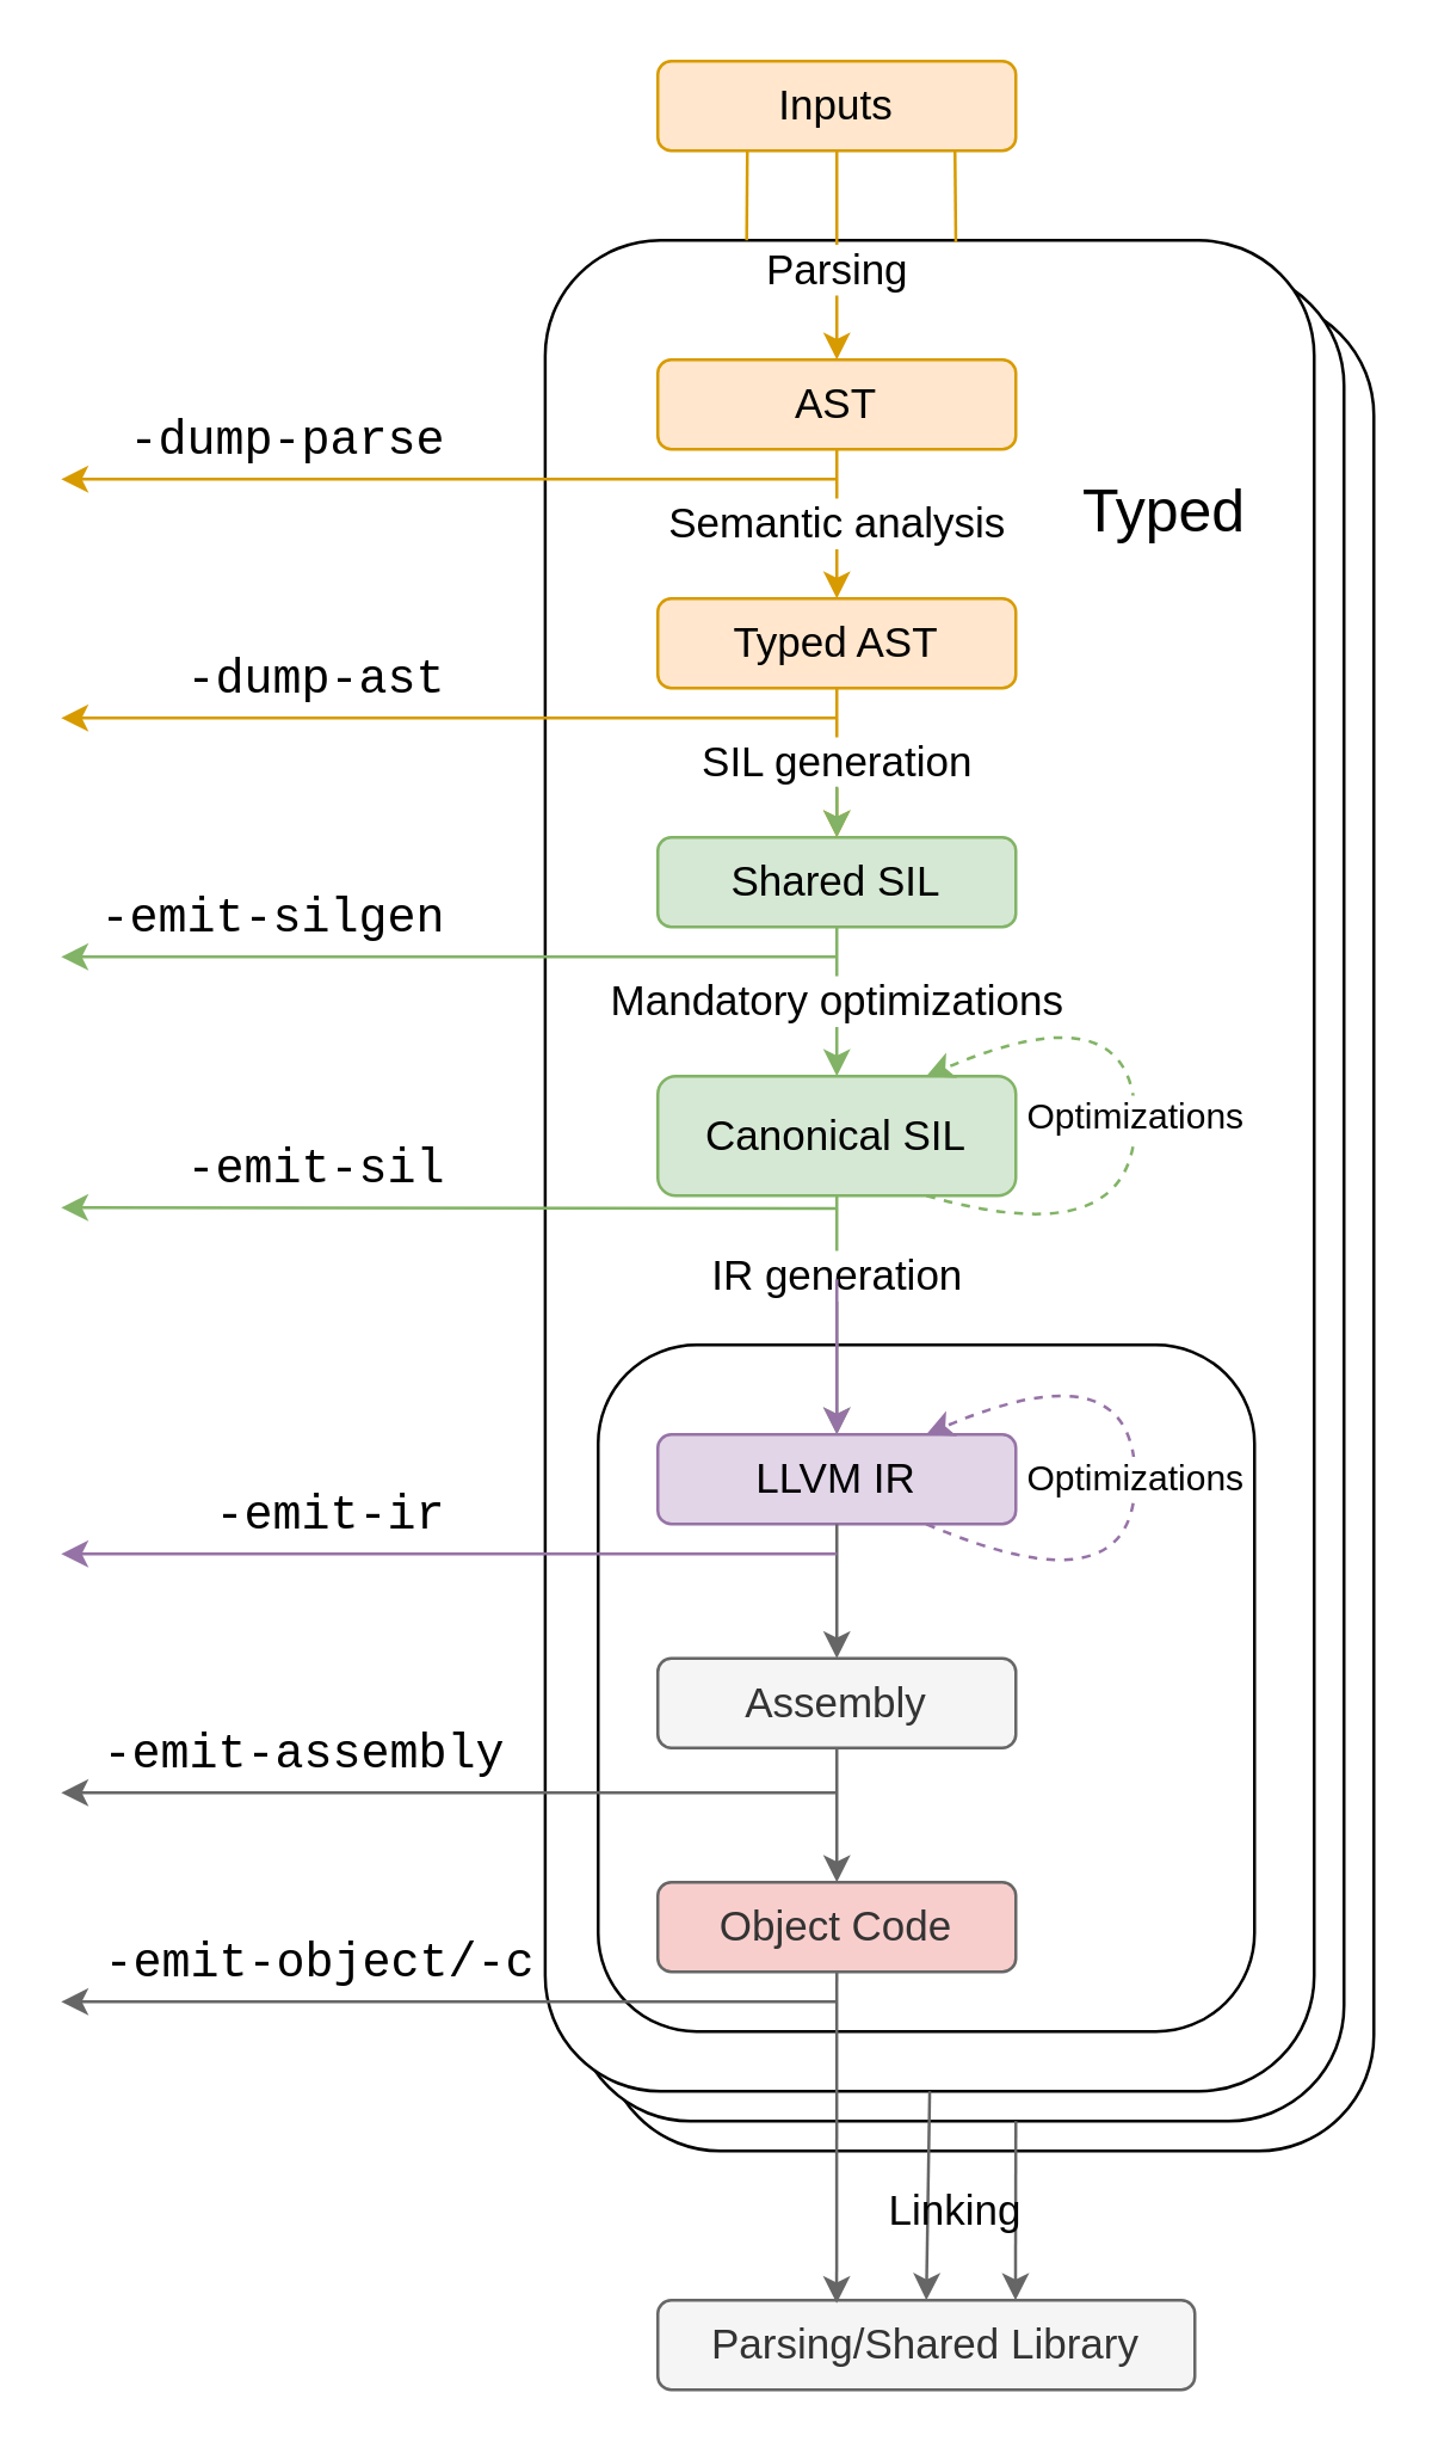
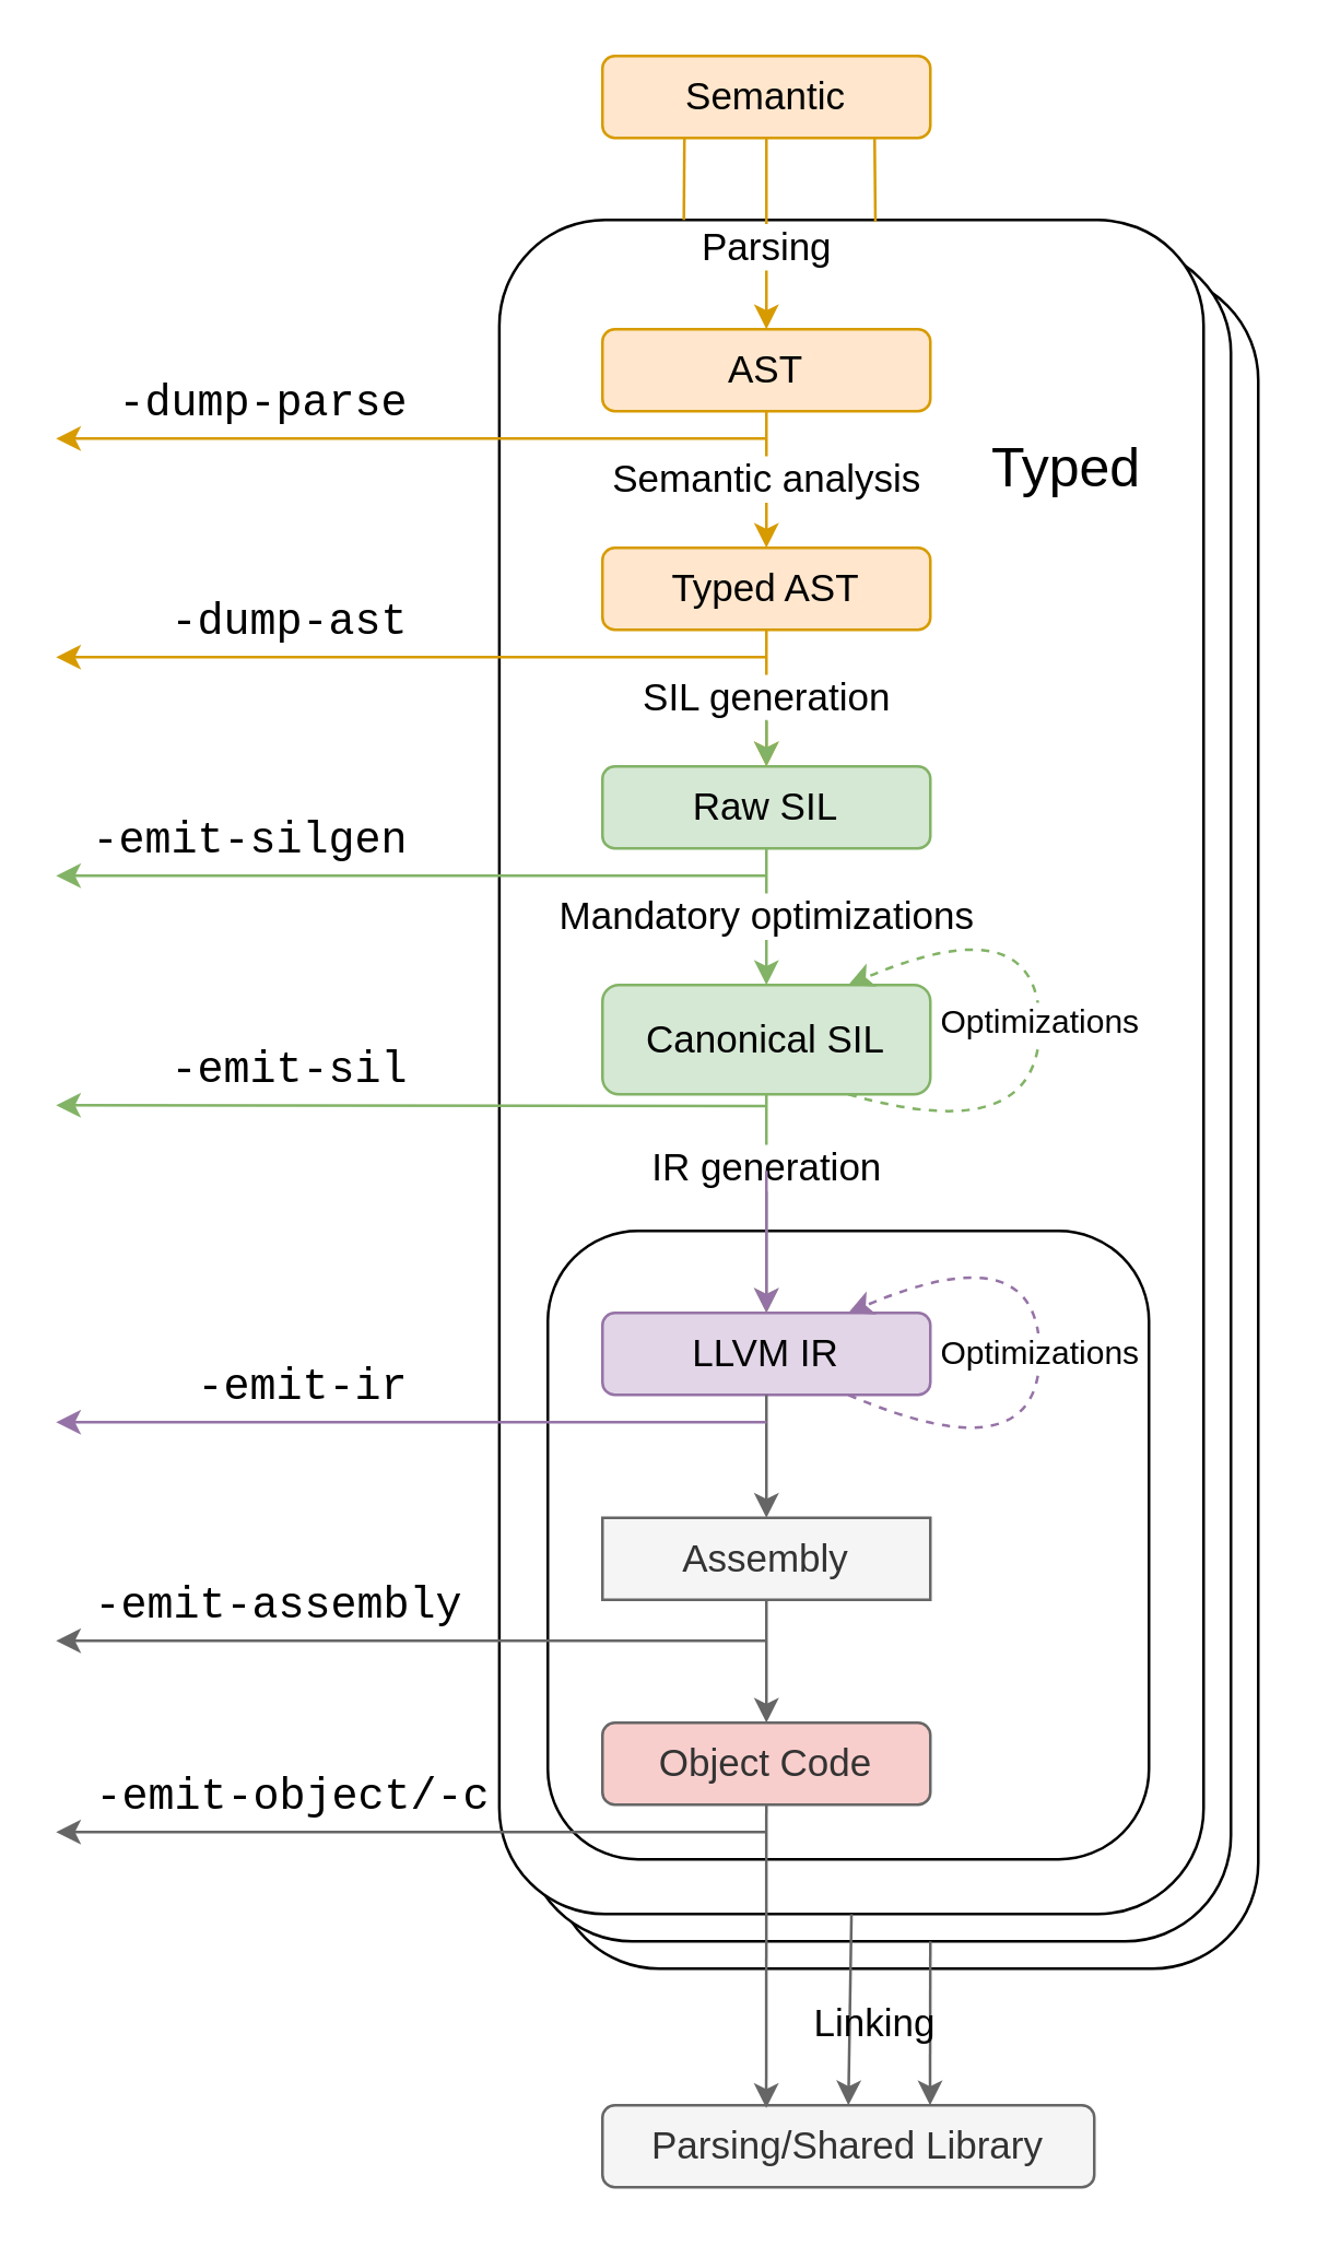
- <mxCell id="5" value="Inputs" style="rounded=1;whiteSpace=wrap;html=1;fontSize=14;fillColor=#ffe6cc;strokeColor=#d79b00;" parent="1" vertex="1"><mxGeometry x="220" y="20" width="120" height="30" as="geometry" /></mxCell>
+ <mxCell id="5" value="Semantic" style="rounded=1;whiteSpace=wrap;html=1;fontSize=14;fillColor=#ffe6cc;strokeColor=#d79b00;" parent="1" vertex="1"><mxGeometry x="220" y="20" width="120" height="30" as="geometry" /></mxCell>
- <mxCell id="8" value="Shared SIL" style="rounded=1;whiteSpace=wrap;html=1;fontSize=14;fillColor=#d5e8d4;strokeColor=#82b366;" parent="1" vertex="1"><mxGeometry x="220" y="280" width="120" height="30" as="geometry" /></mxCell>
+ <mxCell id="8" value="Raw SIL" style="rounded=1;whiteSpace=wrap;html=1;fontSize=14;fillColor=#d5e8d4;strokeColor=#82b366;" parent="1" vertex="1"><mxGeometry x="220" y="280" width="120" height="30" as="geometry" /></mxCell>
- <mxCell id="29" value="Assembly" style="rounded=1;whiteSpace=wrap;html=1;fontSize=14;fillColor=#f5f5f5;strokeColor=#666666;fontColor=#333333;" parent="26" vertex="1"><mxGeometry x="20" y="105" width="120" height="30" as="geometry" /></mxCell>
+ <mxCell id="29" value="Assembly" style="whiteSpace=wrap;html=1;fontSize=14;fillColor=#f5f5f5;strokeColor=#666666;fontColor=#333333;rounded=0;" parent="26" vertex="1"><mxGeometry x="20" y="105" width="120" height="30" as="geometry" /></mxCell>
